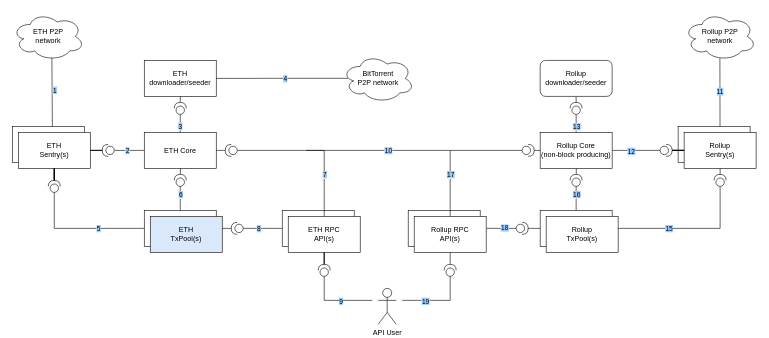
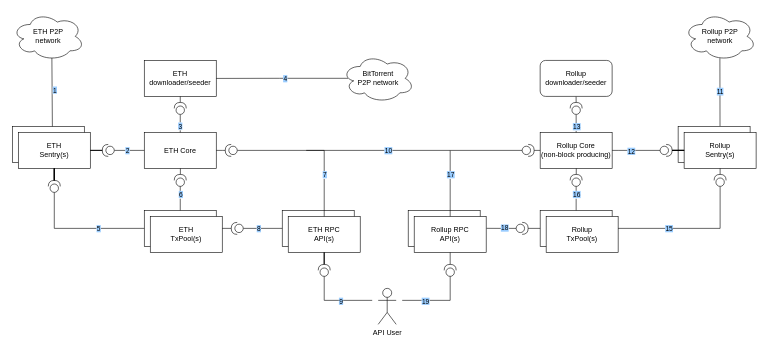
- <mxCell id="6" value="&lt;div&gt;ETH&lt;/div&gt;&lt;div&gt;TxPool(s)&lt;br&gt;&lt;/div&gt;" style="rounded=0;whiteSpace=wrap;html=1;fillColor=#dae8fc;" vertex="1" parent="1"><mxGeometry x="250" y="360" width="120" height="60" as="geometry" /></mxCell>
+ <mxCell id="6" value="&lt;div&gt;ETH&lt;/div&gt;&lt;div&gt;TxPool(s)&lt;br&gt;&lt;/div&gt;" style="rounded=0;whiteSpace=wrap;html=1;" vertex="1" parent="1"><mxGeometry x="250" y="360" width="120" height="60" as="geometry" /></mxCell>
